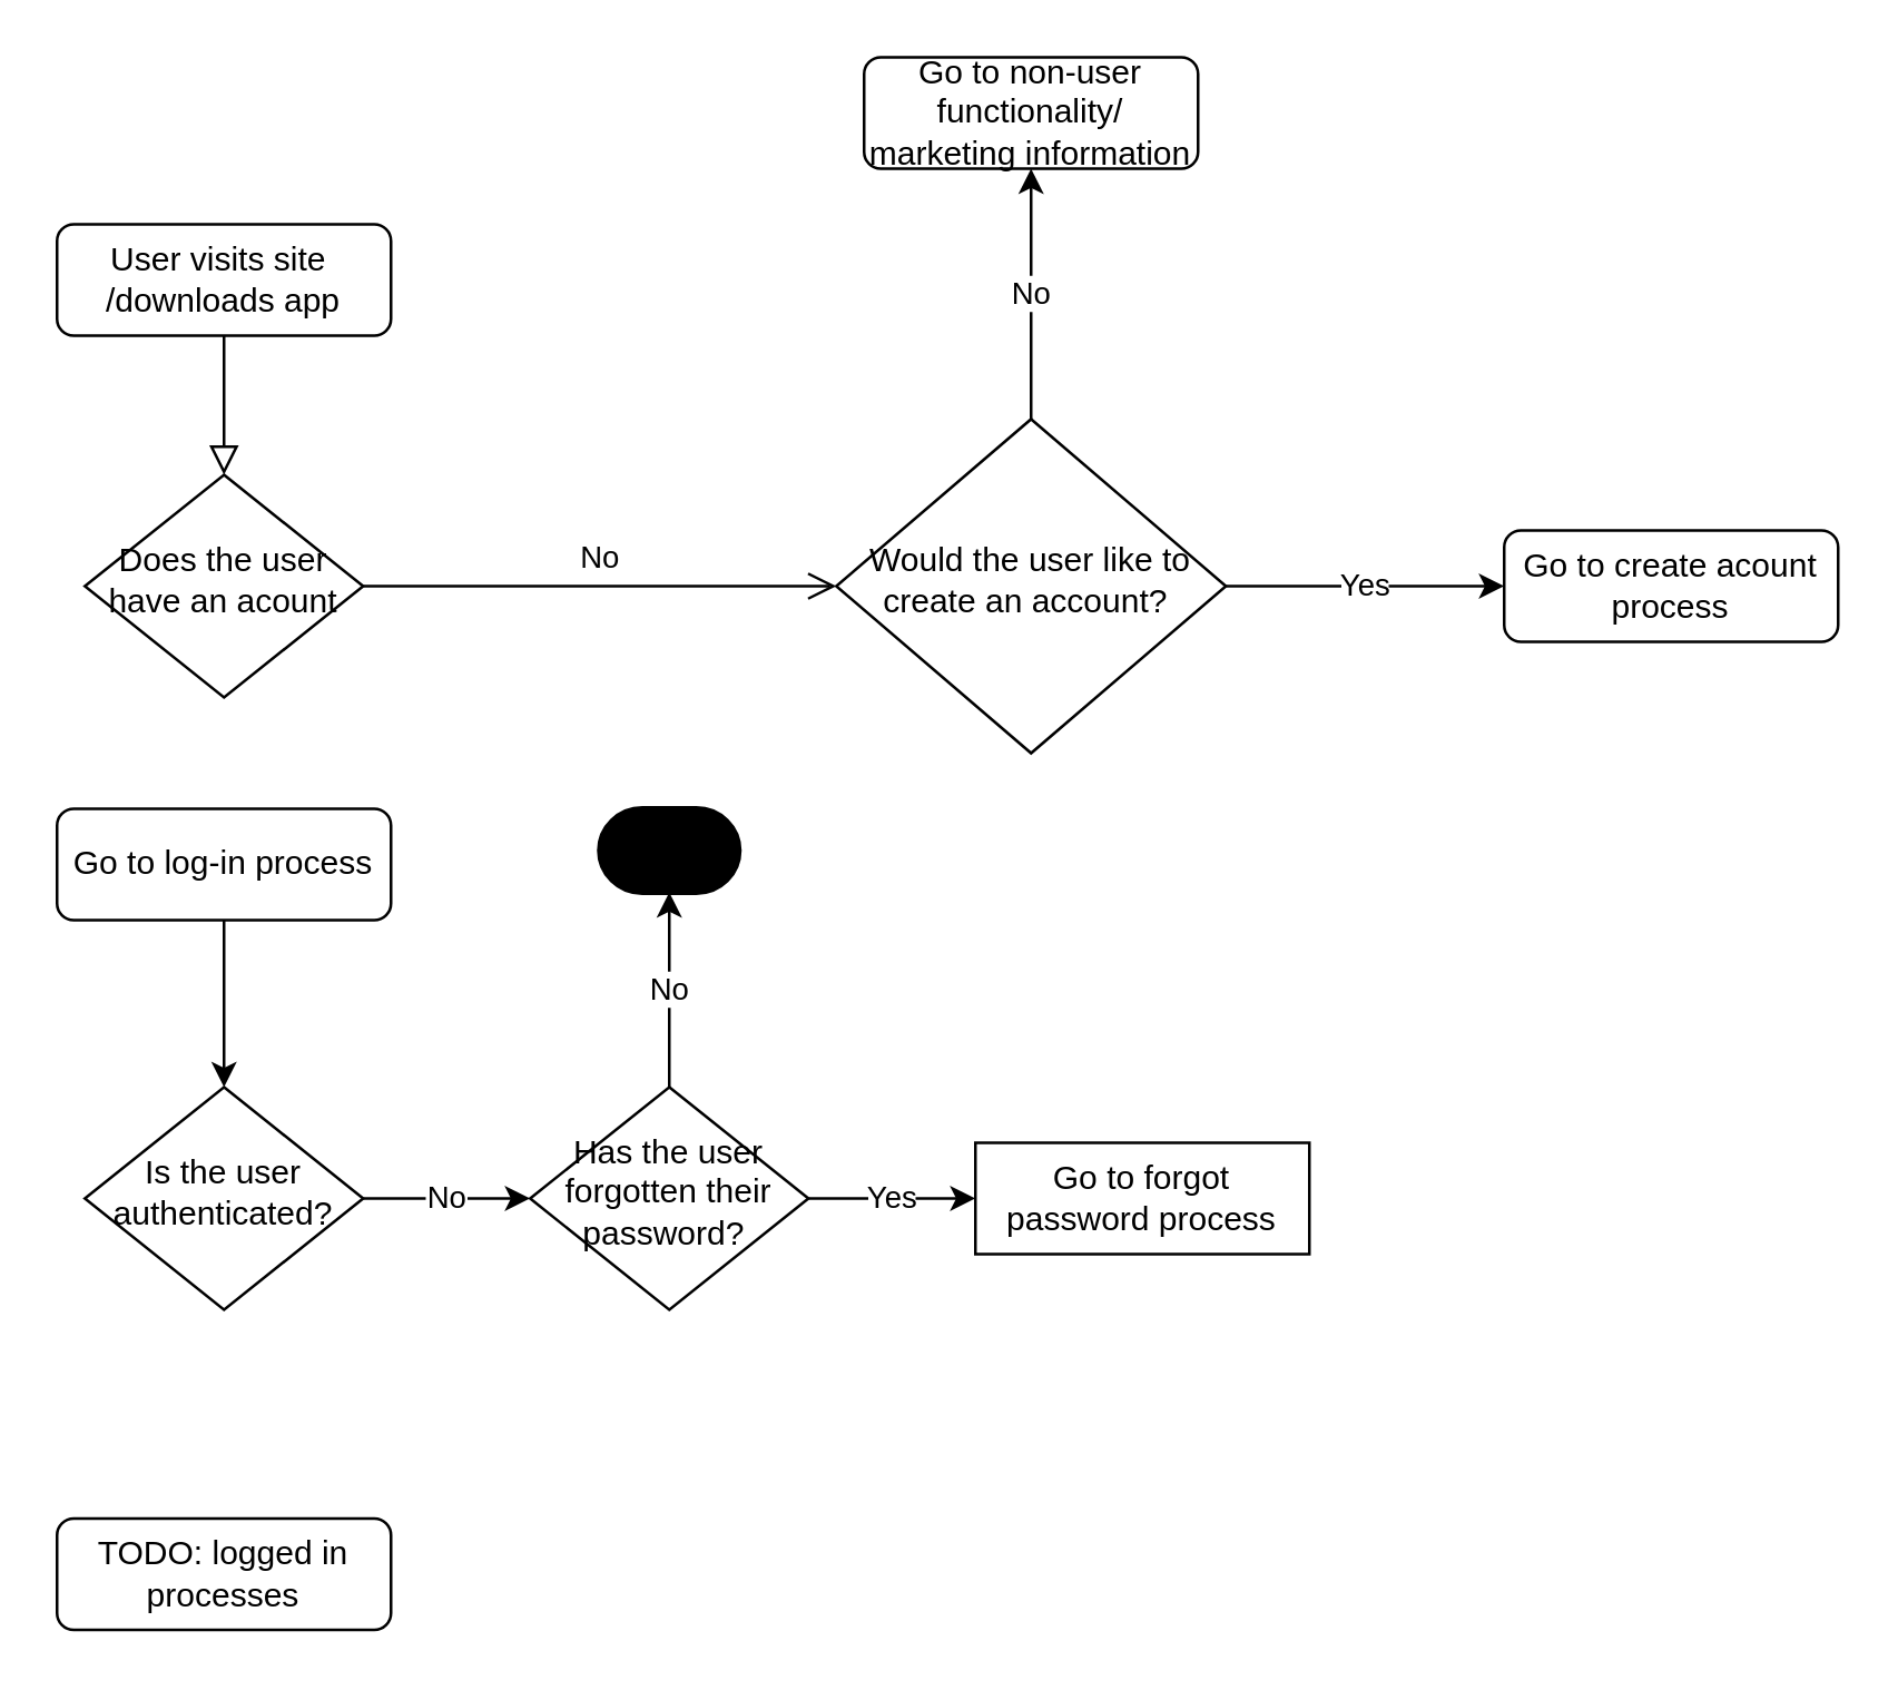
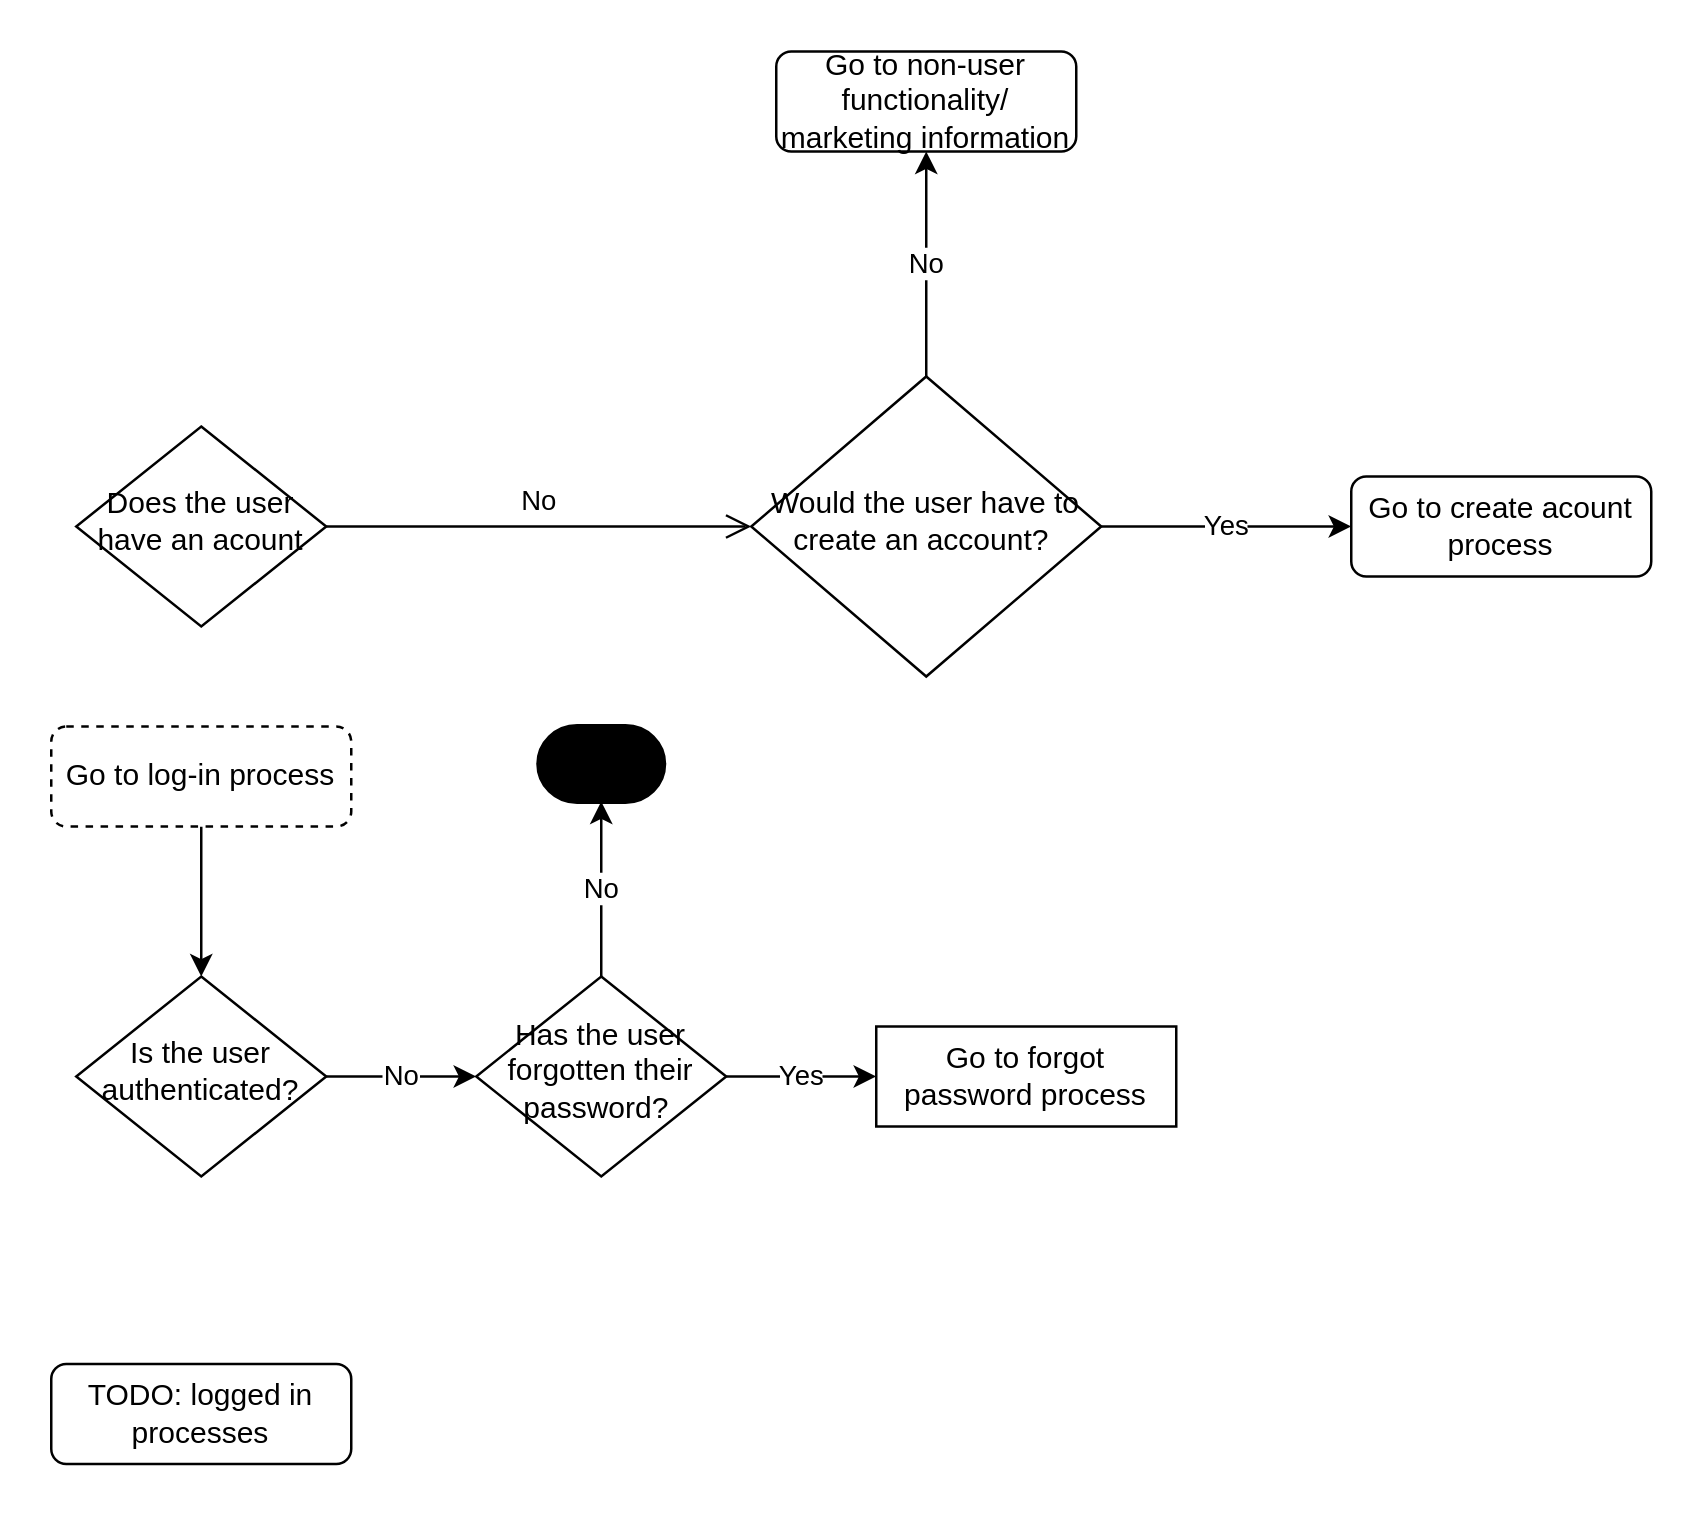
- <mxCell id="3" value="User visits site&amp;nbsp;&lt;br&gt;/downloads app" style="rounded=1;whiteSpace=wrap;html=1;fontSize=12;glass=0;strokeWidth=1;shadow=0;" parent="1" vertex="1"><mxGeometry x="20" y="80" width="120" height="40" as="geometry" /></mxCell>
- <mxCell id="2" value="" style="rounded=0;html=1;jettySize=auto;orthogonalLoop=1;fontSize=11;endArrow=block;endFill=0;endSize=8;strokeWidth=1;shadow=0;labelBackgroundColor=none;edgeStyle=orthogonalEdgeStyle;" parent="1" source="3" target="5" edge="1"><mxGeometry relative="1" as="geometry" /></mxCell>
- <mxCell id="11" value="Would the user like to create an account?&amp;nbsp;" style="rhombus;whiteSpace=wrap;html=1;shadow=0;fontFamily=Helvetica;fontSize=12;align=center;strokeWidth=1;spacing=6;spacingTop=-4;" vertex="1" parent="1"><mxGeometry x="300" y="150" width="140" height="120" as="geometry" /></mxCell>
+ <mxCell id="11" value="Would the user have to create an account?&amp;nbsp;" style="rhombus;whiteSpace=wrap;html=1;shadow=0;fontFamily=Helvetica;fontSize=12;align=center;strokeWidth=1;spacing=6;spacingTop=-4;" vertex="1" parent="1"><mxGeometry x="300" y="150" width="140" height="120" as="geometry" /></mxCell>
- <mxCell id="8" value="Go to log-in process" style="rounded=1;whiteSpace=wrap;html=1;fontSize=12;glass=0;strokeWidth=1;shadow=0;" parent="1" vertex="1"><mxGeometry x="20" y="290" width="120" height="40" as="geometry" /></mxCell>
+ <mxCell id="8" value="Go to log-in process" style="rounded=1;whiteSpace=wrap;html=1;fontSize=12;glass=0;strokeWidth=1;shadow=0;dashed=1;" parent="1" vertex="1"><mxGeometry x="20" y="290" width="120" height="40" as="geometry" /></mxCell>
